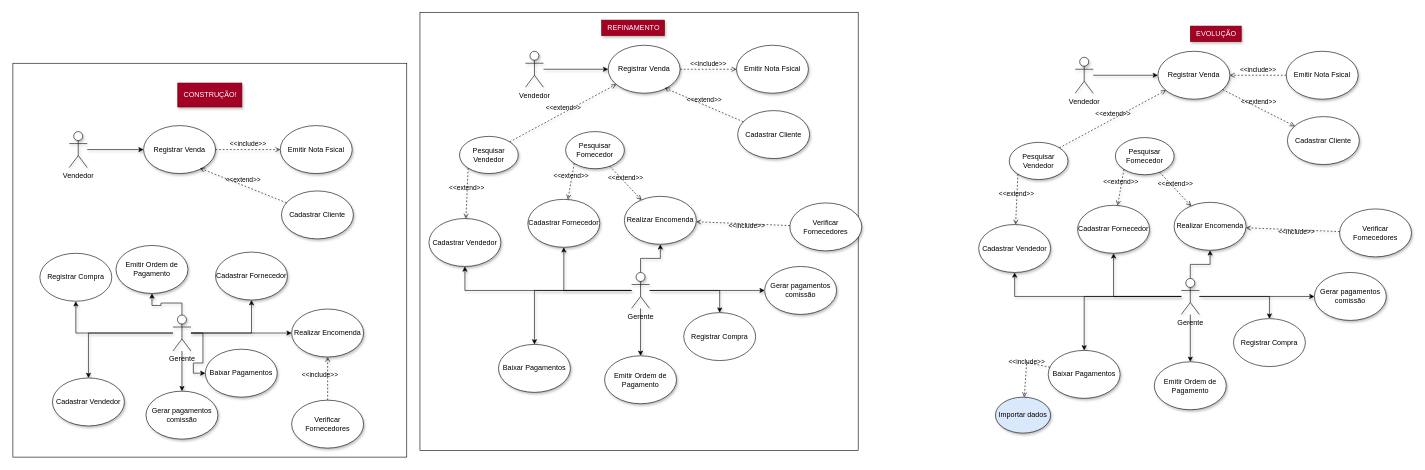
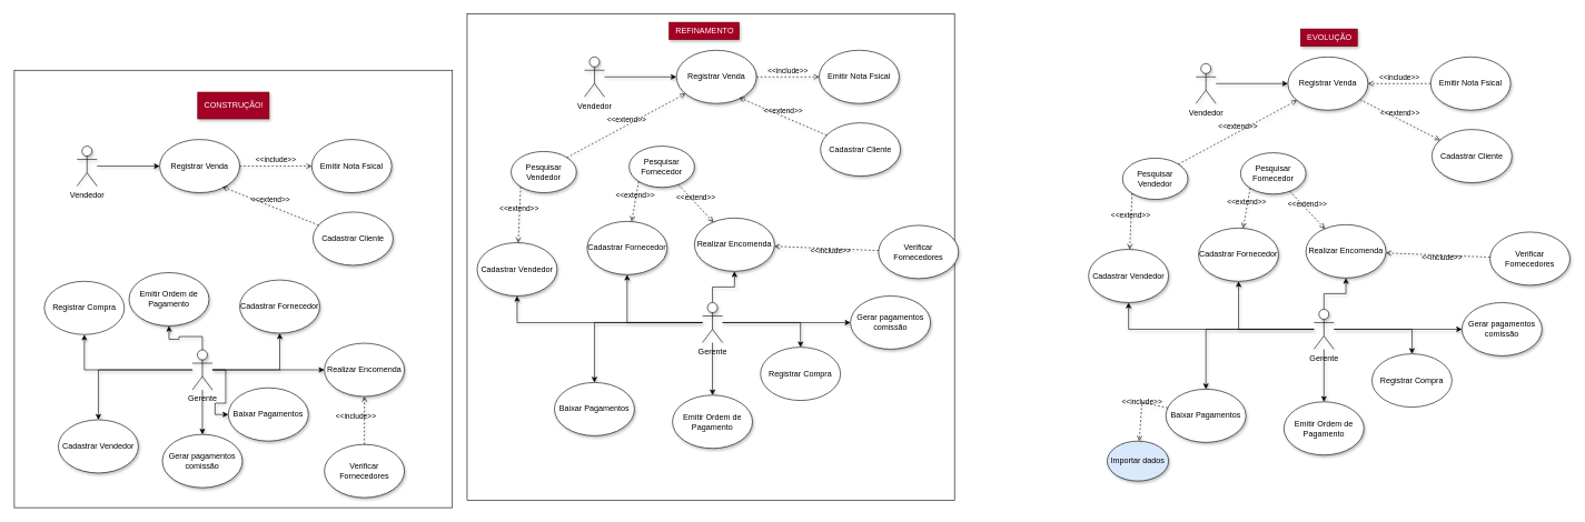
- <mxCell id="60" value="EVOLUÇÃO" style="text;html=1;align=center;verticalAlign=middle;resizable=0;points=[];autosize=1;strokeColor=#6F0000;fillColor=#a20025;fontColor=#ffffff;shadow=1;" vertex="1" parent="1"><mxGeometry x="1984" y="43" width="85" height="26" as="geometry" /></mxCell>
+ <mxCell id="60" value="EVOLUÇÃO" style="text;html=1;align=center;verticalAlign=middle;resizable=0;points=[];autosize=1;strokeColor=#6F0000;fillColor=#a20025;fontColor=#ffffff;shadow=1;" vertex="1" parent="1"><mxGeometry x="1949" y="43" width="85" height="26" as="geometry" /></mxCell>
